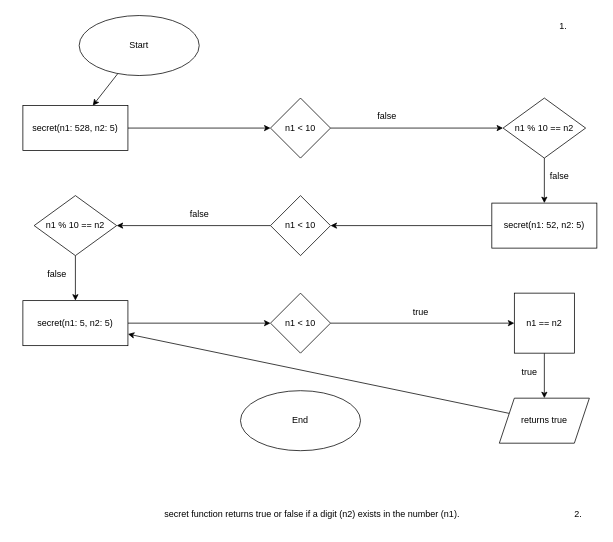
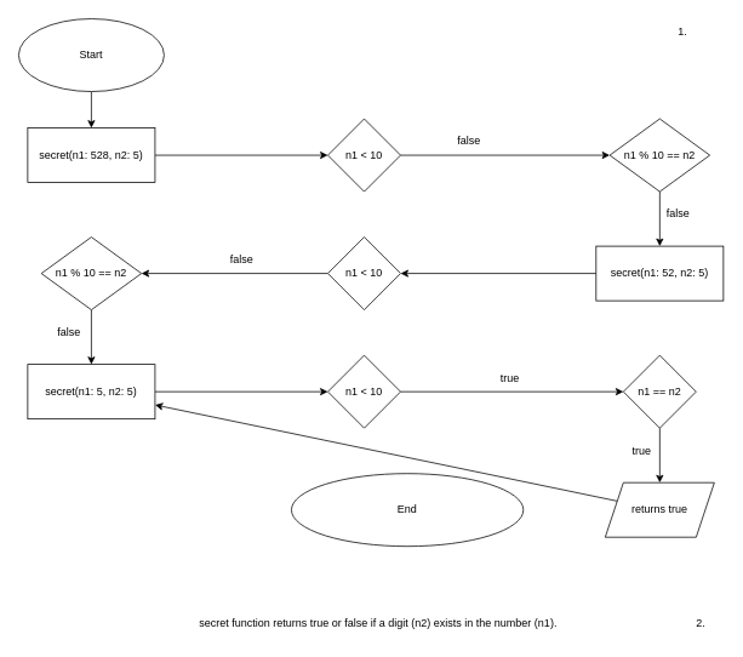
- <mxCell id="3" value="Start" style="ellipse;whiteSpace=wrap;html=1;" parent="1" vertex="1"><mxGeometry x="105" y="20" width="160" height="80" as="geometry" /></mxCell>
+ <mxCell id="3" value="Start" style="ellipse;whiteSpace=wrap;html=1;" parent="1" vertex="1"><mxGeometry x="20" y="20" width="160" height="80" as="geometry" /></mxCell>
- <mxCell id="26" value="n1 == n2" style="whiteSpace=wrap;html=1;rounded=0;" parent="1" vertex="1"><mxGeometry x="685" y="390" width="80" height="80" as="geometry" /></mxCell>
+ <mxCell id="26" value="n1 == n2" style="rhombus;whiteSpace=wrap;html=1;" parent="1" vertex="1"><mxGeometry x="685" y="390" width="80" height="80" as="geometry" /></mxCell>
- <mxCell id="30" value="End" style="ellipse;whiteSpace=wrap;html=1;" parent="1" vertex="1"><mxGeometry x="320" y="520" width="160" height="80" as="geometry" /></mxCell>
+ <mxCell id="30" value="End" style="ellipse;whiteSpace=wrap;html=1;" parent="1" vertex="1"><mxGeometry x="320" y="520" width="255" height="80" as="geometry" /></mxCell>
